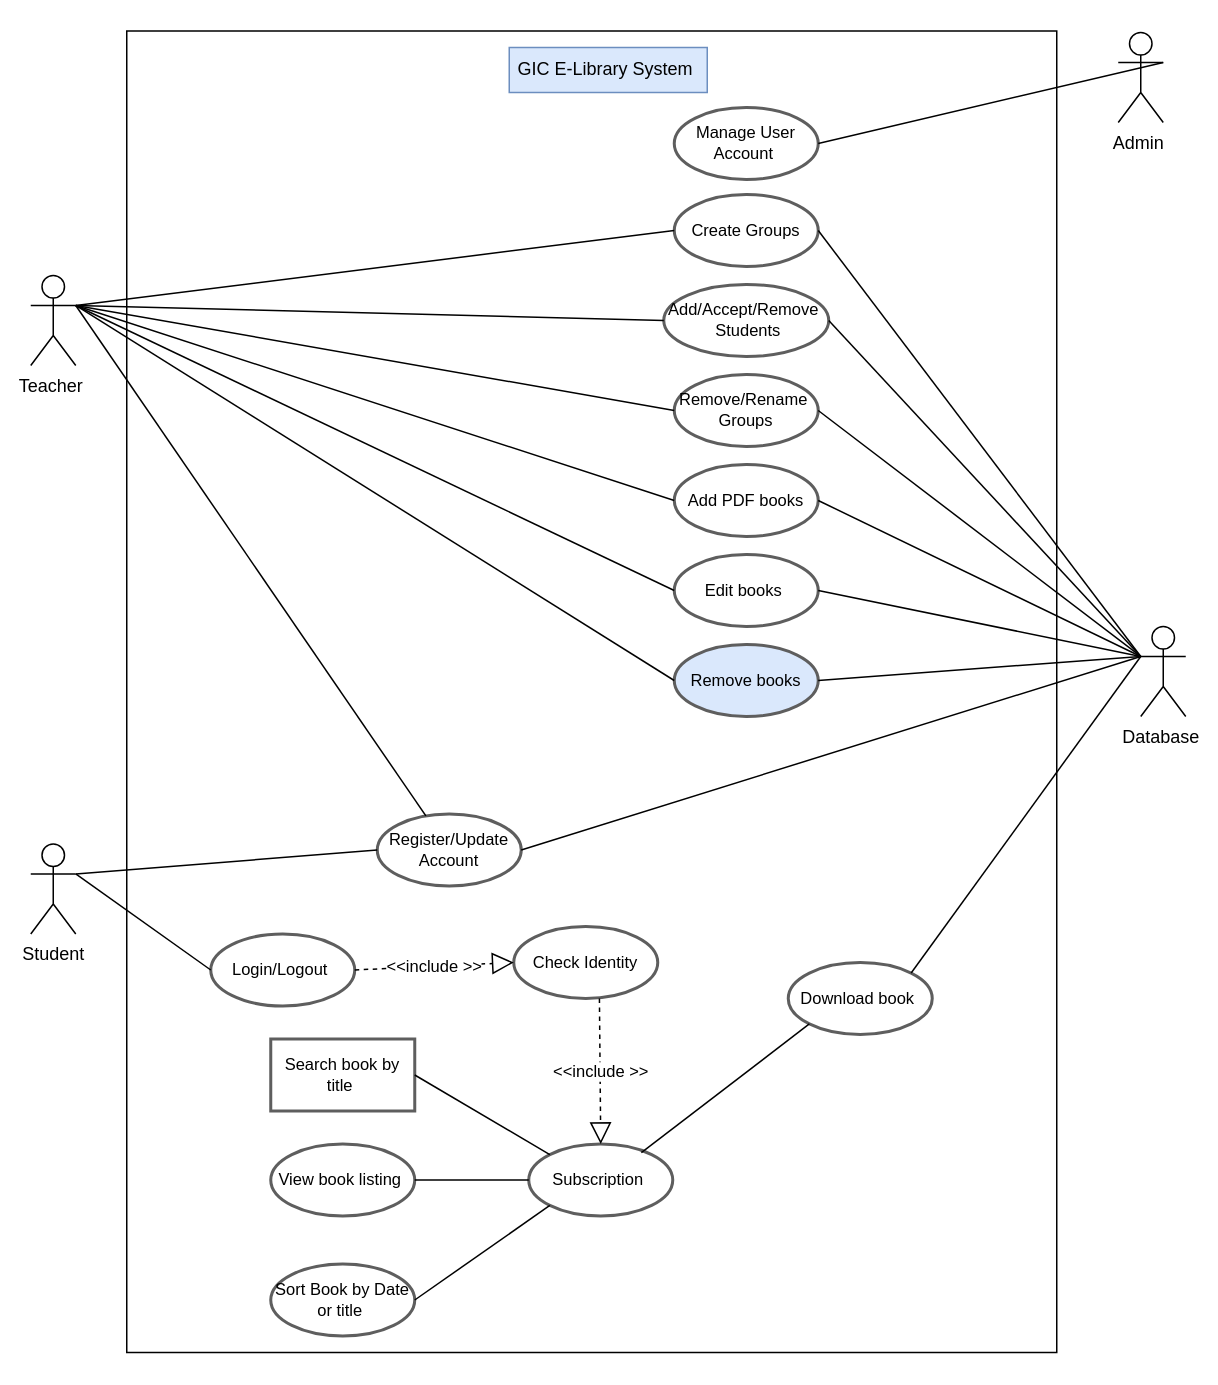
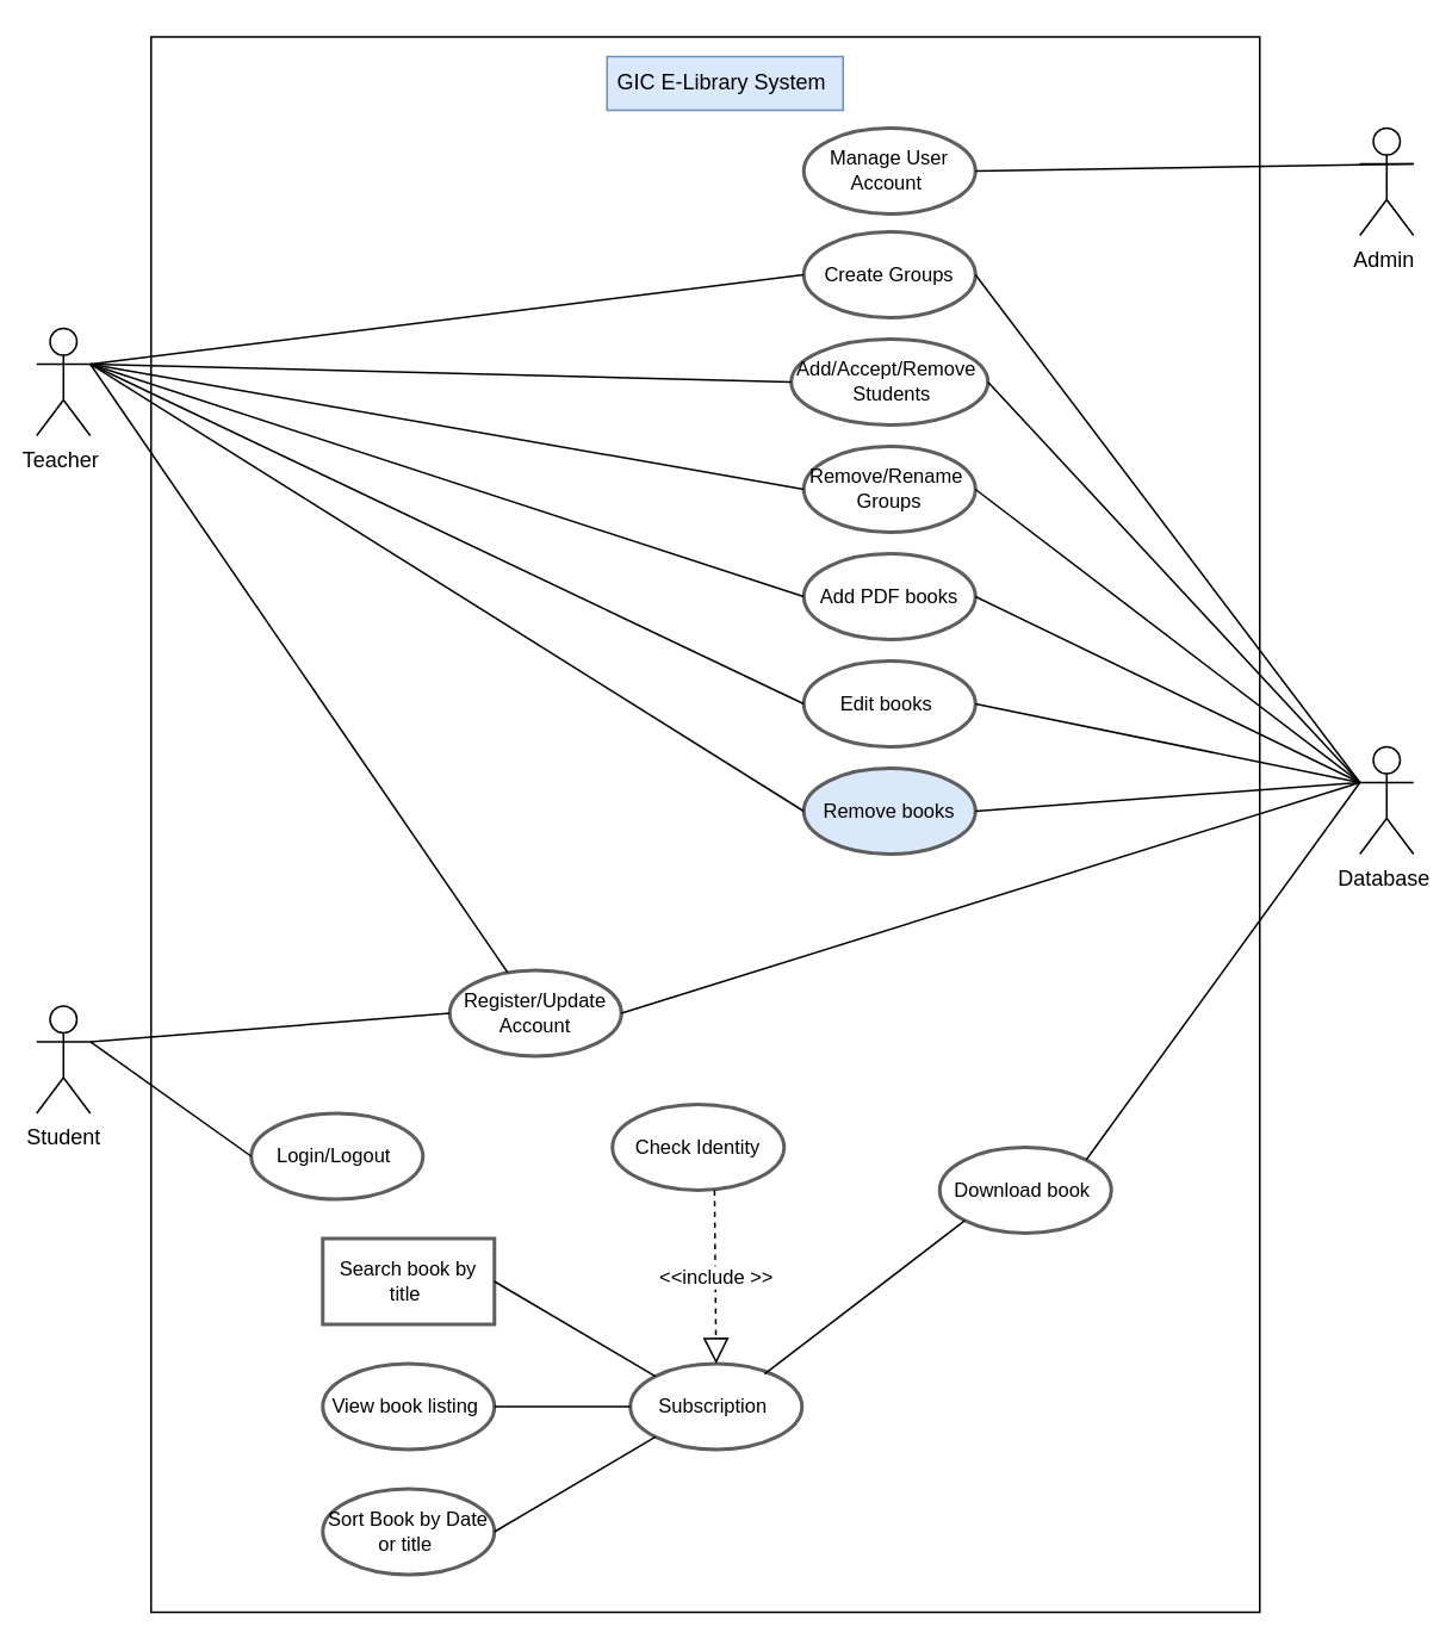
- <mxCell id="5" value="Admin&amp;nbsp;" style="shape=umlActor;verticalLabelPosition=bottom;verticalAlign=top;html=1;outlineConnect=0;" vertex="1" parent="1"><mxGeometry x="745" y="21" width="30" height="60" as="geometry" /></mxCell>
+ <mxCell id="5" value="Admin&amp;nbsp;" style="shape=umlActor;verticalLabelPosition=bottom;verticalAlign=top;html=1;outlineConnect=0;" vertex="1" parent="1"><mxGeometry x="760" y="71" width="30" height="60" as="geometry" /></mxCell>
- <mxCell id="21" value="&amp;lt;&amp;lt;include &amp;gt;&amp;gt;" style="endArrow=block;dashed=1;endFill=0;endSize=12;html=1;exitX=1;exitY=0.5;exitDx=0;exitDy=0;entryX=0;entryY=0.5;entryDx=0;entryDy=0;" edge="1" parent="1" source="10" target="8"><mxGeometry width="160" relative="1" as="geometry"><mxPoint x="420" y="922" as="sourcePoint" /><mxPoint x="580" y="922" as="targetPoint" /></mxGeometry></mxCell>
- <mxCell id="22" value="Sort Book by Date or title&amp;nbsp;" style="html=1;overflow=block;whiteSpace=wrap;ellipse;whiteSpace=wrap;fontSize=11;spacing=3;strokeColor=#5e5e5e;strokeOpacity=100;rounded=1;absoluteArcSize=1;arcSize=7;strokeWidth=2;" vertex="1" zOrder="5" parent="1"><mxGeometry x="180" y="842" width="96" height="48" as="geometry" /></mxCell>
+ <mxCell id="22" value="Sort Book by Date or title&amp;nbsp;" style="html=1;overflow=block;whiteSpace=wrap;ellipse;whiteSpace=wrap;fontSize=11;spacing=3;strokeColor=#5e5e5e;strokeOpacity=100;rounded=1;absoluteArcSize=1;arcSize=7;strokeWidth=2;" vertex="1" zOrder="5" parent="1"><mxGeometry x="180" y="832" width="96" height="48" as="geometry" /></mxCell>
